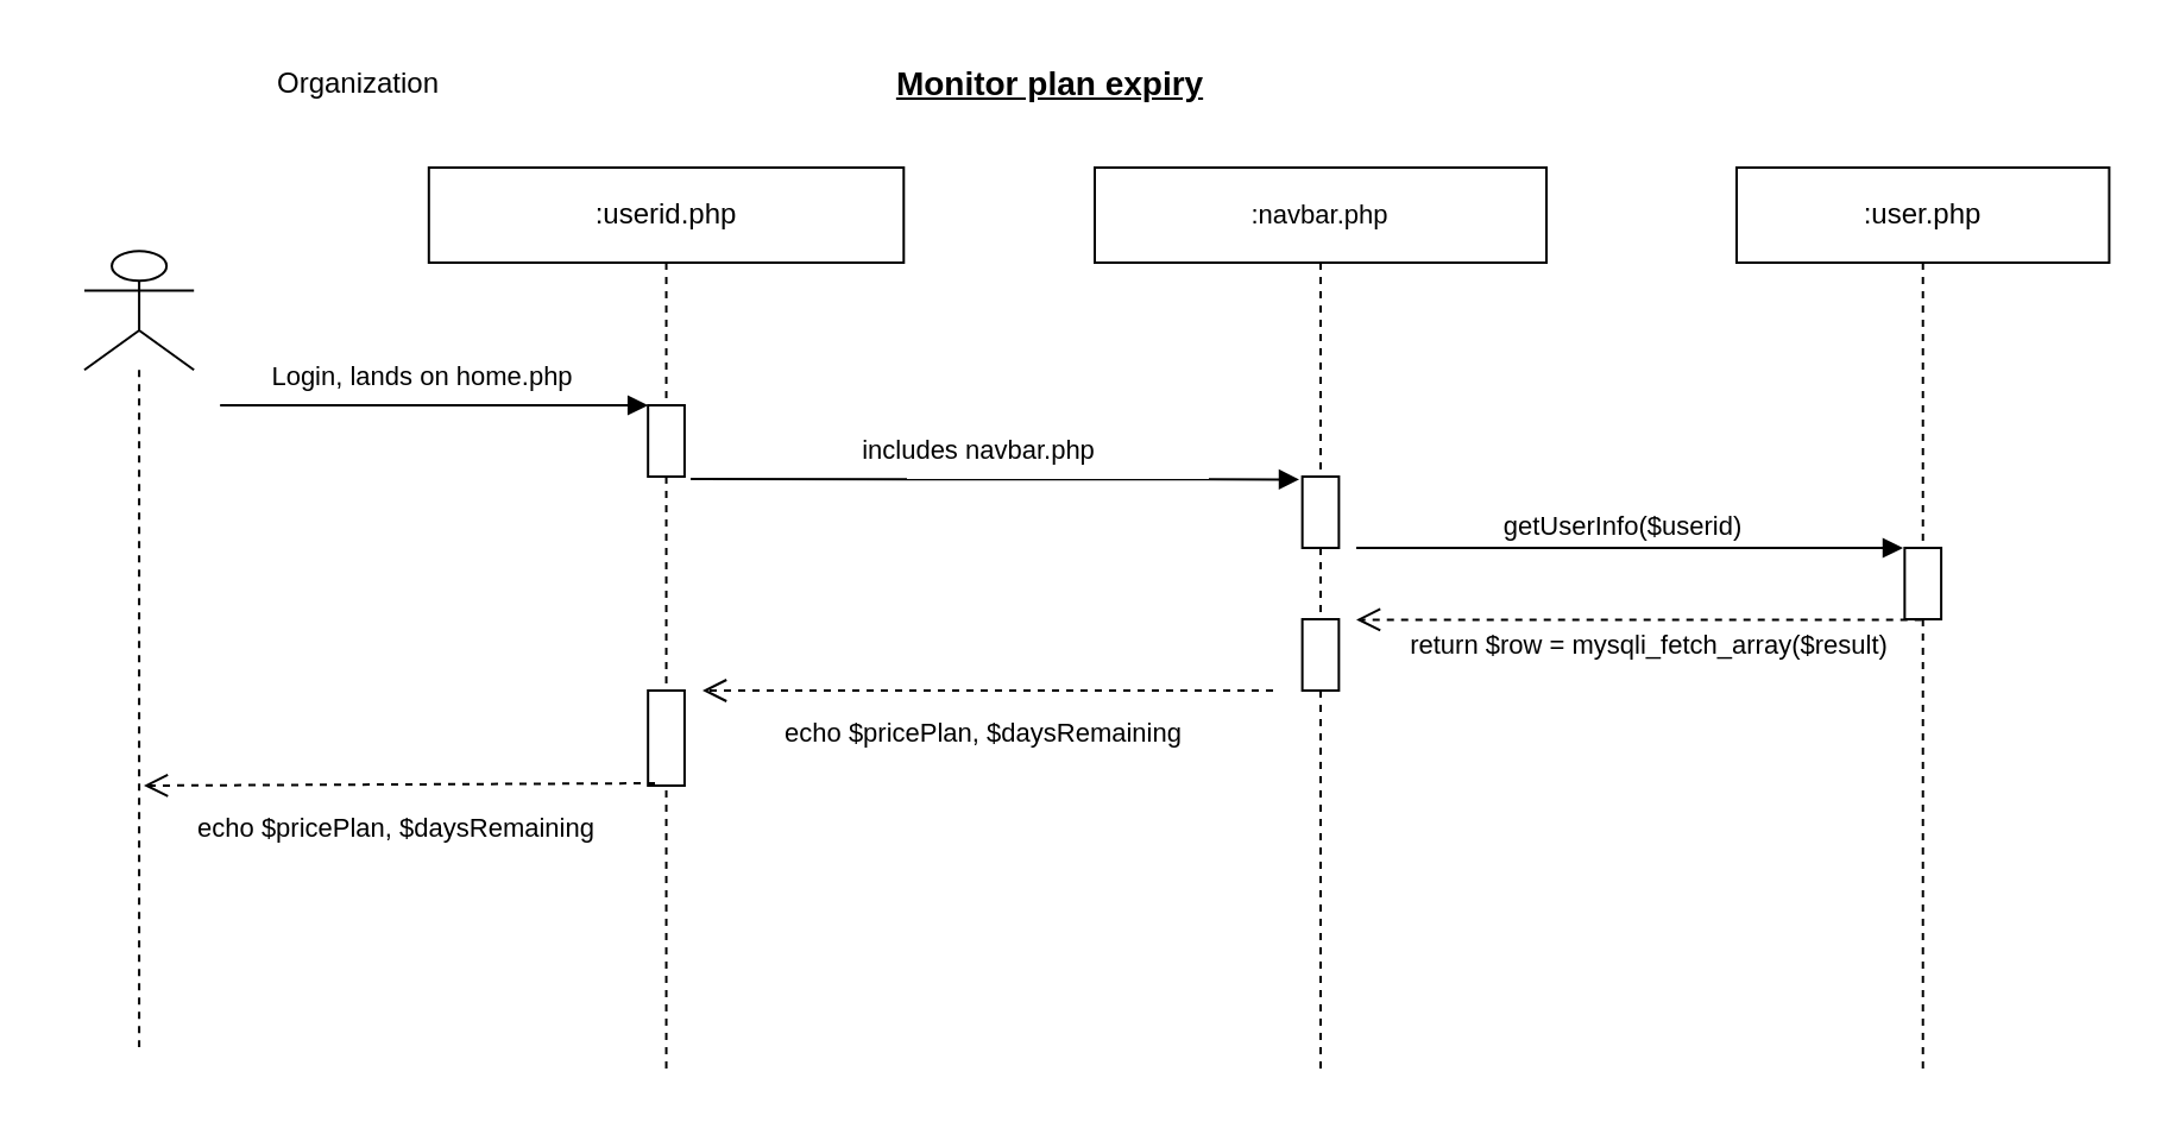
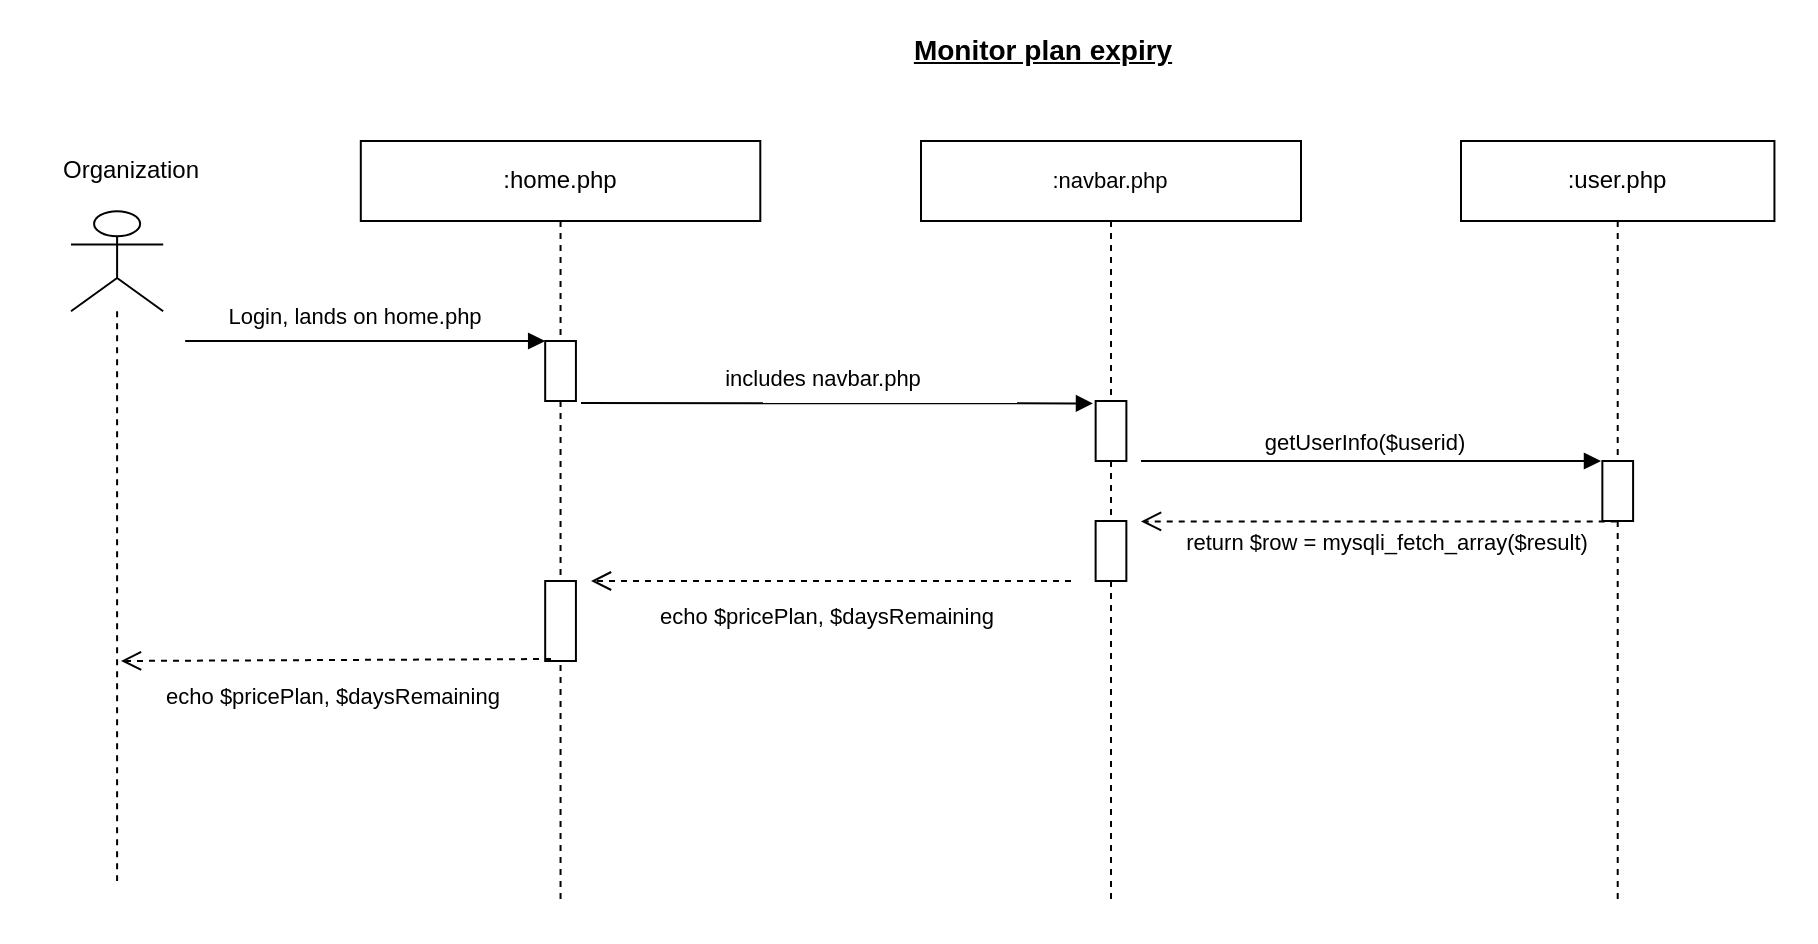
- <mxCell id="5" value="Organization" style="text;html=1;align=center;verticalAlign=middle;resizable=1;points=[];autosize=1;strokeColor=none;fillColor=none;container=0;movable=1;rotatable=1;deletable=1;editable=1;connectable=1;locked=0;" parent="1" vertex="1"><mxGeometry x="105" y="20" width="90" height="30" as="geometry" /></mxCell>
+ <mxCell id="5" value="Organization" style="text;html=1;align=center;verticalAlign=middle;resizable=1;points=[];autosize=1;strokeColor=none;fillColor=none;container=0;movable=1;rotatable=1;deletable=1;editable=1;connectable=1;locked=0;" parent="1" vertex="1"><mxGeometry x="20" y="70" width="90" height="30" as="geometry" /></mxCell>
- <mxCell id="9" value="&lt;span style=&quot;font-size: 14px;&quot;&gt;&lt;b&gt;&lt;u&gt;Monitor plan expiry&lt;/u&gt;&lt;/b&gt;&lt;/span&gt;" style="text;html=1;align=center;verticalAlign=middle;resizable=0;points=[];autosize=1;strokeColor=none;fillColor=none;" parent="1" vertex="1"><mxGeometry x="365.56" y="20" width="150" height="30" as="geometry" /></mxCell>
+ <mxCell id="9" value="&lt;span style=&quot;font-size: 14px;&quot;&gt;&lt;b&gt;&lt;u&gt;Monitor plan expiry&lt;/u&gt;&lt;/b&gt;&lt;/span&gt;" style="text;html=1;align=center;verticalAlign=middle;resizable=0;points=[];autosize=1;strokeColor=none;fillColor=none;" parent="1" vertex="1"><mxGeometry x="445.56" y="10" width="150" height="30" as="geometry" /></mxCell>
- <mxCell id="6" value=":userid.php" style="shape=umlLifeline;perimeter=lifelinePerimeter;whiteSpace=wrap;html=1;container=0;collapsible=0;recursiveResize=0;outlineConnect=0;" parent="1" vertex="1"><mxGeometry x="179.9" y="70" width="199.75" height="380" as="geometry" /></mxCell>
+ <mxCell id="6" value=":home.php" style="shape=umlLifeline;perimeter=lifelinePerimeter;whiteSpace=wrap;html=1;container=0;collapsible=0;recursiveResize=0;outlineConnect=0;" parent="1" vertex="1"><mxGeometry x="179.9" y="70" width="199.75" height="380" as="geometry" /></mxCell>
